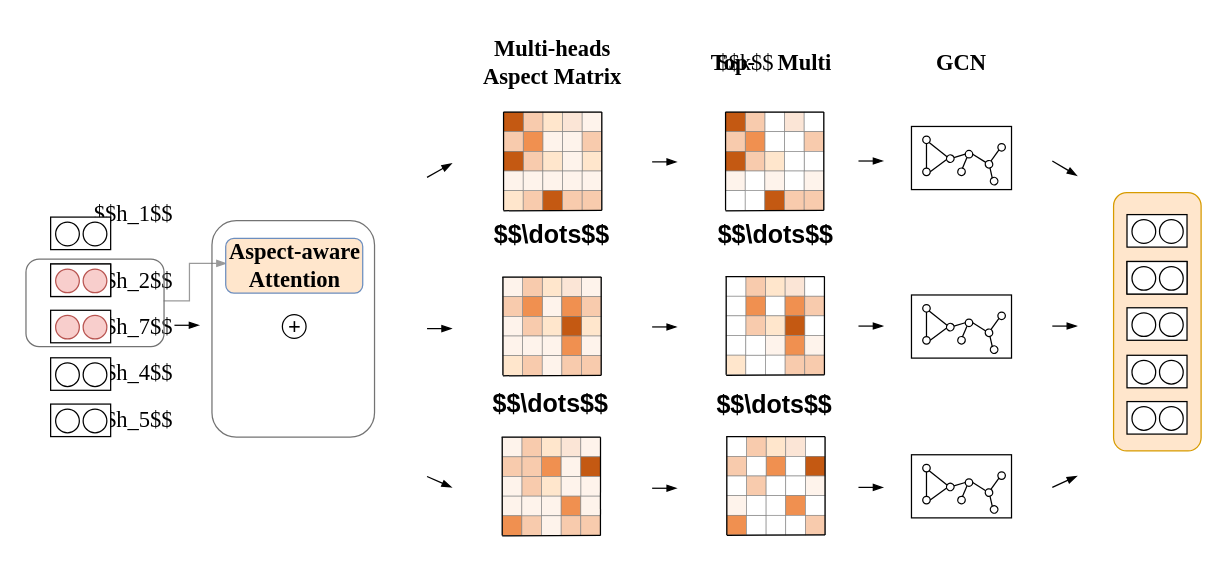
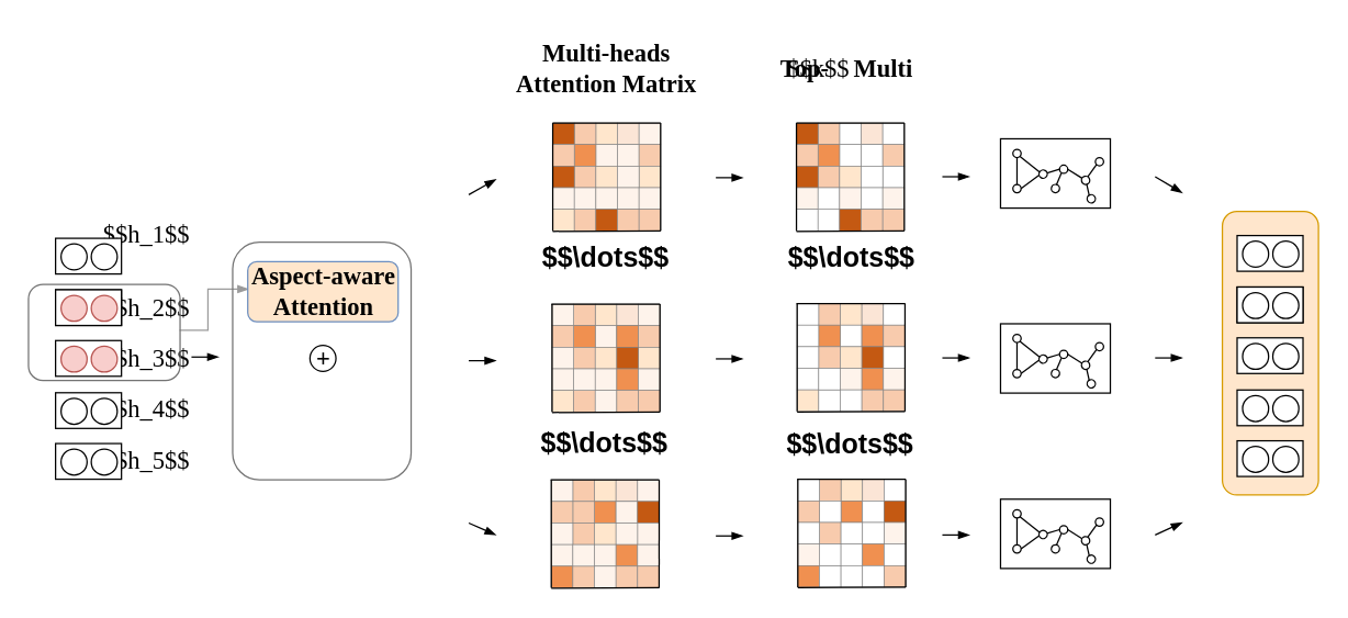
- <mxCell id="4" value="Multi-heads&lt;br&gt;Aspect Matrix" style="text;align=center;verticalAlign=middle;resizable=0;points=[];autosize=1;strokeColor=none;fillColor=none;fontStyle=1;fontSize=18;html=1;fontFamily=Times New Roman;" vertex="1" parent="1"><mxGeometry x="371.47" y="20" width="140" height="60" as="geometry" /></mxCell>
+ <mxCell id="4" value="Multi-heads&lt;br&gt;Attention Matrix" style="text;align=center;verticalAlign=middle;resizable=0;points=[];autosize=1;strokeColor=none;fillColor=none;fontStyle=1;fontSize=18;html=1;fontFamily=Times New Roman;" vertex="1" parent="1"><mxGeometry x="371.47" y="20" width="140" height="60" as="geometry" /></mxCell>
- <mxCell id="40" value="GCN" style="text;align=center;verticalAlign=middle;resizable=0;points=[];autosize=1;strokeColor=none;fillColor=none;fontStyle=1;fontSize=18;html=1;fontFamily=Times New Roman;" vertex="1" parent="1"><mxGeometry x="738.379" y="30.001" width="60" height="40" as="geometry" /></mxCell>
- <mxCell id="16" value="$$h_7$$" style="text;align=center;verticalAlign=middle;resizable=0;points=[];autosize=1;strokeColor=none;fillColor=none;html=1;fontSize=18;fontFamily=Times New Roman;flipV=0;" vertex="1" parent="1"><mxGeometry x="61.1" y="240.52" width="90" height="40" as="geometry" /></mxCell>
+ <mxCell id="16" value="$$h_3$$" style="text;align=center;verticalAlign=middle;resizable=0;points=[];autosize=1;strokeColor=none;fillColor=none;html=1;fontSize=18;fontFamily=Times New Roman;flipV=0;" vertex="1" parent="1"><mxGeometry x="61.1" y="240.52" width="90" height="40" as="geometry" /></mxCell>
